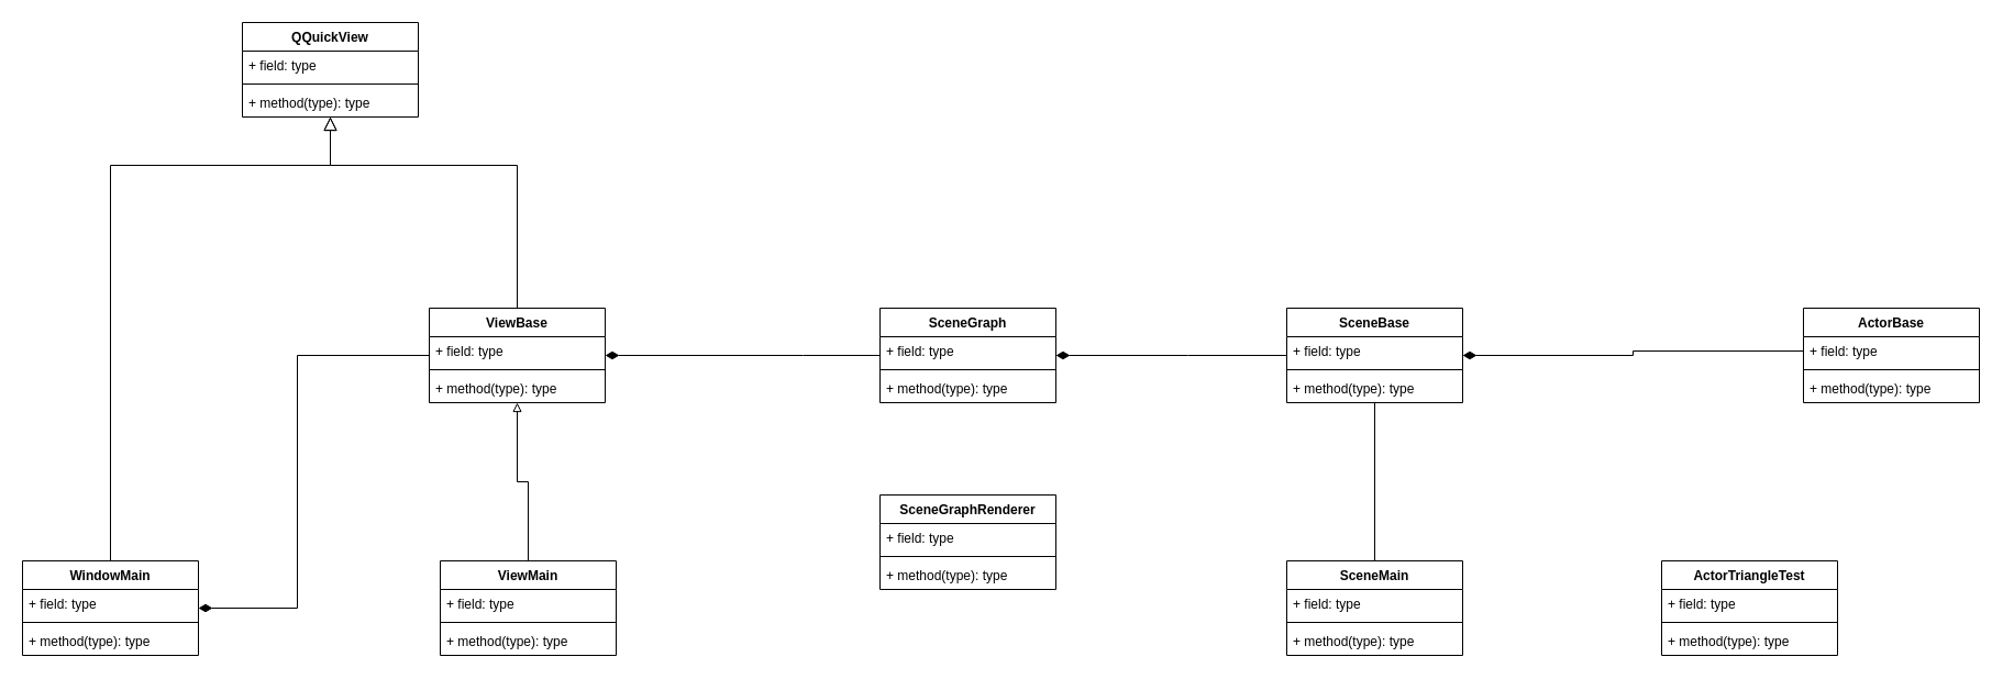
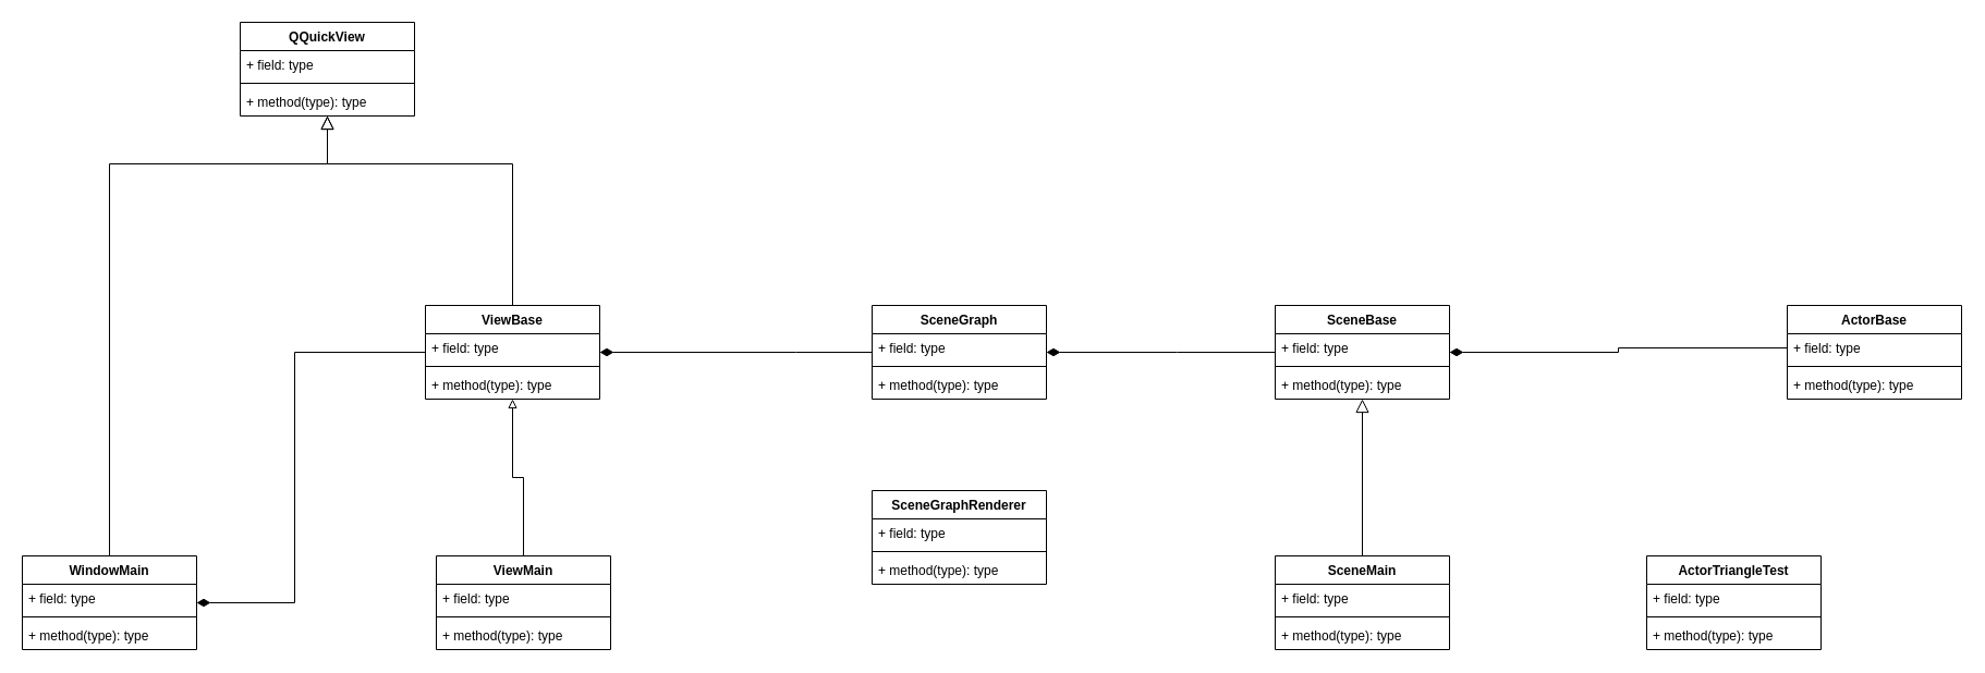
- <mxCell id="32" style="edgeStyle=orthogonalEdgeStyle;rounded=0;jumpSize=6;orthogonalLoop=1;jettySize=auto;html=1;endArrow=none;endFill=0;endSize=10;strokeWidth=1;" parent="1" source="33" target="28" edge="1"><mxGeometry relative="1" as="geometry" /></mxCell>
+ <mxCell id="32" style="edgeStyle=orthogonalEdgeStyle;rounded=0;jumpSize=6;orthogonalLoop=1;jettySize=auto;html=1;endArrow=block;endFill=0;endSize=10;strokeWidth=1;" parent="1" source="33" target="28" edge="1"><mxGeometry relative="1" as="geometry" /></mxCell>
